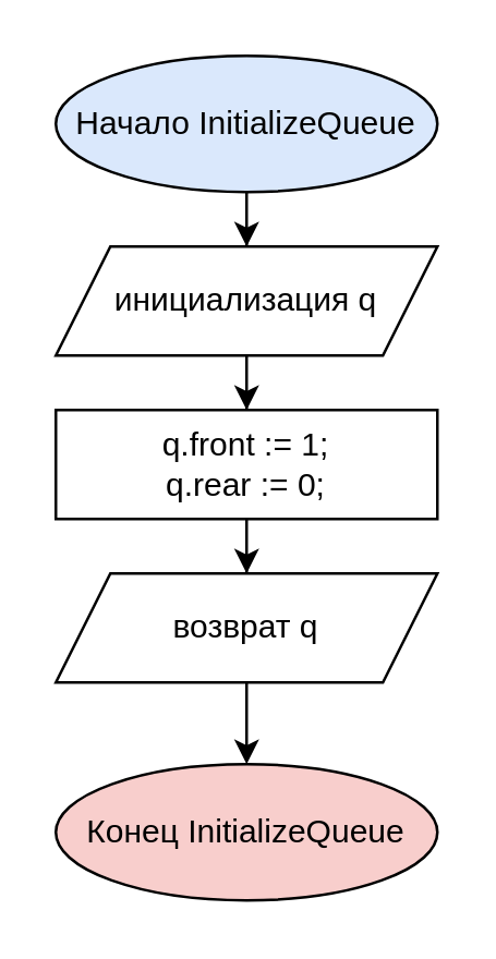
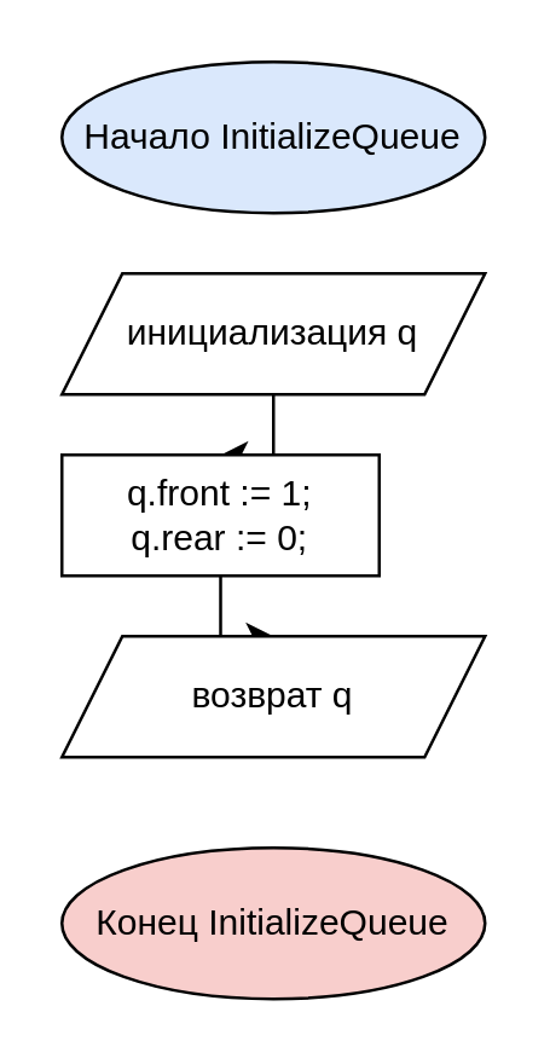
- <mxCell id="2" style="edgeStyle=orthogonalEdgeStyle;rounded=0;orthogonalLoop=1;jettySize=auto;html=1;" edge="1" parent="1" source="3" target="5"><mxGeometry relative="1" as="geometry"><mxPoint x="90" y="100" as="targetPoint" /></mxGeometry></mxCell>
- <mxCell id="7" value="&lt;div&gt;q.front := 1;&lt;/div&gt;&lt;div&gt;q.rear := 0;&lt;/div&gt;" style="rounded=0;whiteSpace=wrap;html=1;" vertex="1" parent="1"><mxGeometry x="20" y="150" width="140" height="40" as="geometry" /></mxCell>
+ <mxCell id="7" value="&lt;div&gt;q.front := 1;&lt;/div&gt;&lt;div&gt;q.rear := 0;&lt;/div&gt;" style="rounded=0;whiteSpace=wrap;html=1;" vertex="1" parent="1"><mxGeometry x="20" y="150" width="105" height="40" as="geometry" /></mxCell>
- <mxCell id="8" style="edgeStyle=orthogonalEdgeStyle;rounded=0;orthogonalLoop=1;jettySize=auto;html=1;" edge="1" parent="1" source="9" target="10"><mxGeometry relative="1" as="geometry"><mxPoint x="90" y="270" as="targetPoint" /></mxGeometry></mxCell>
